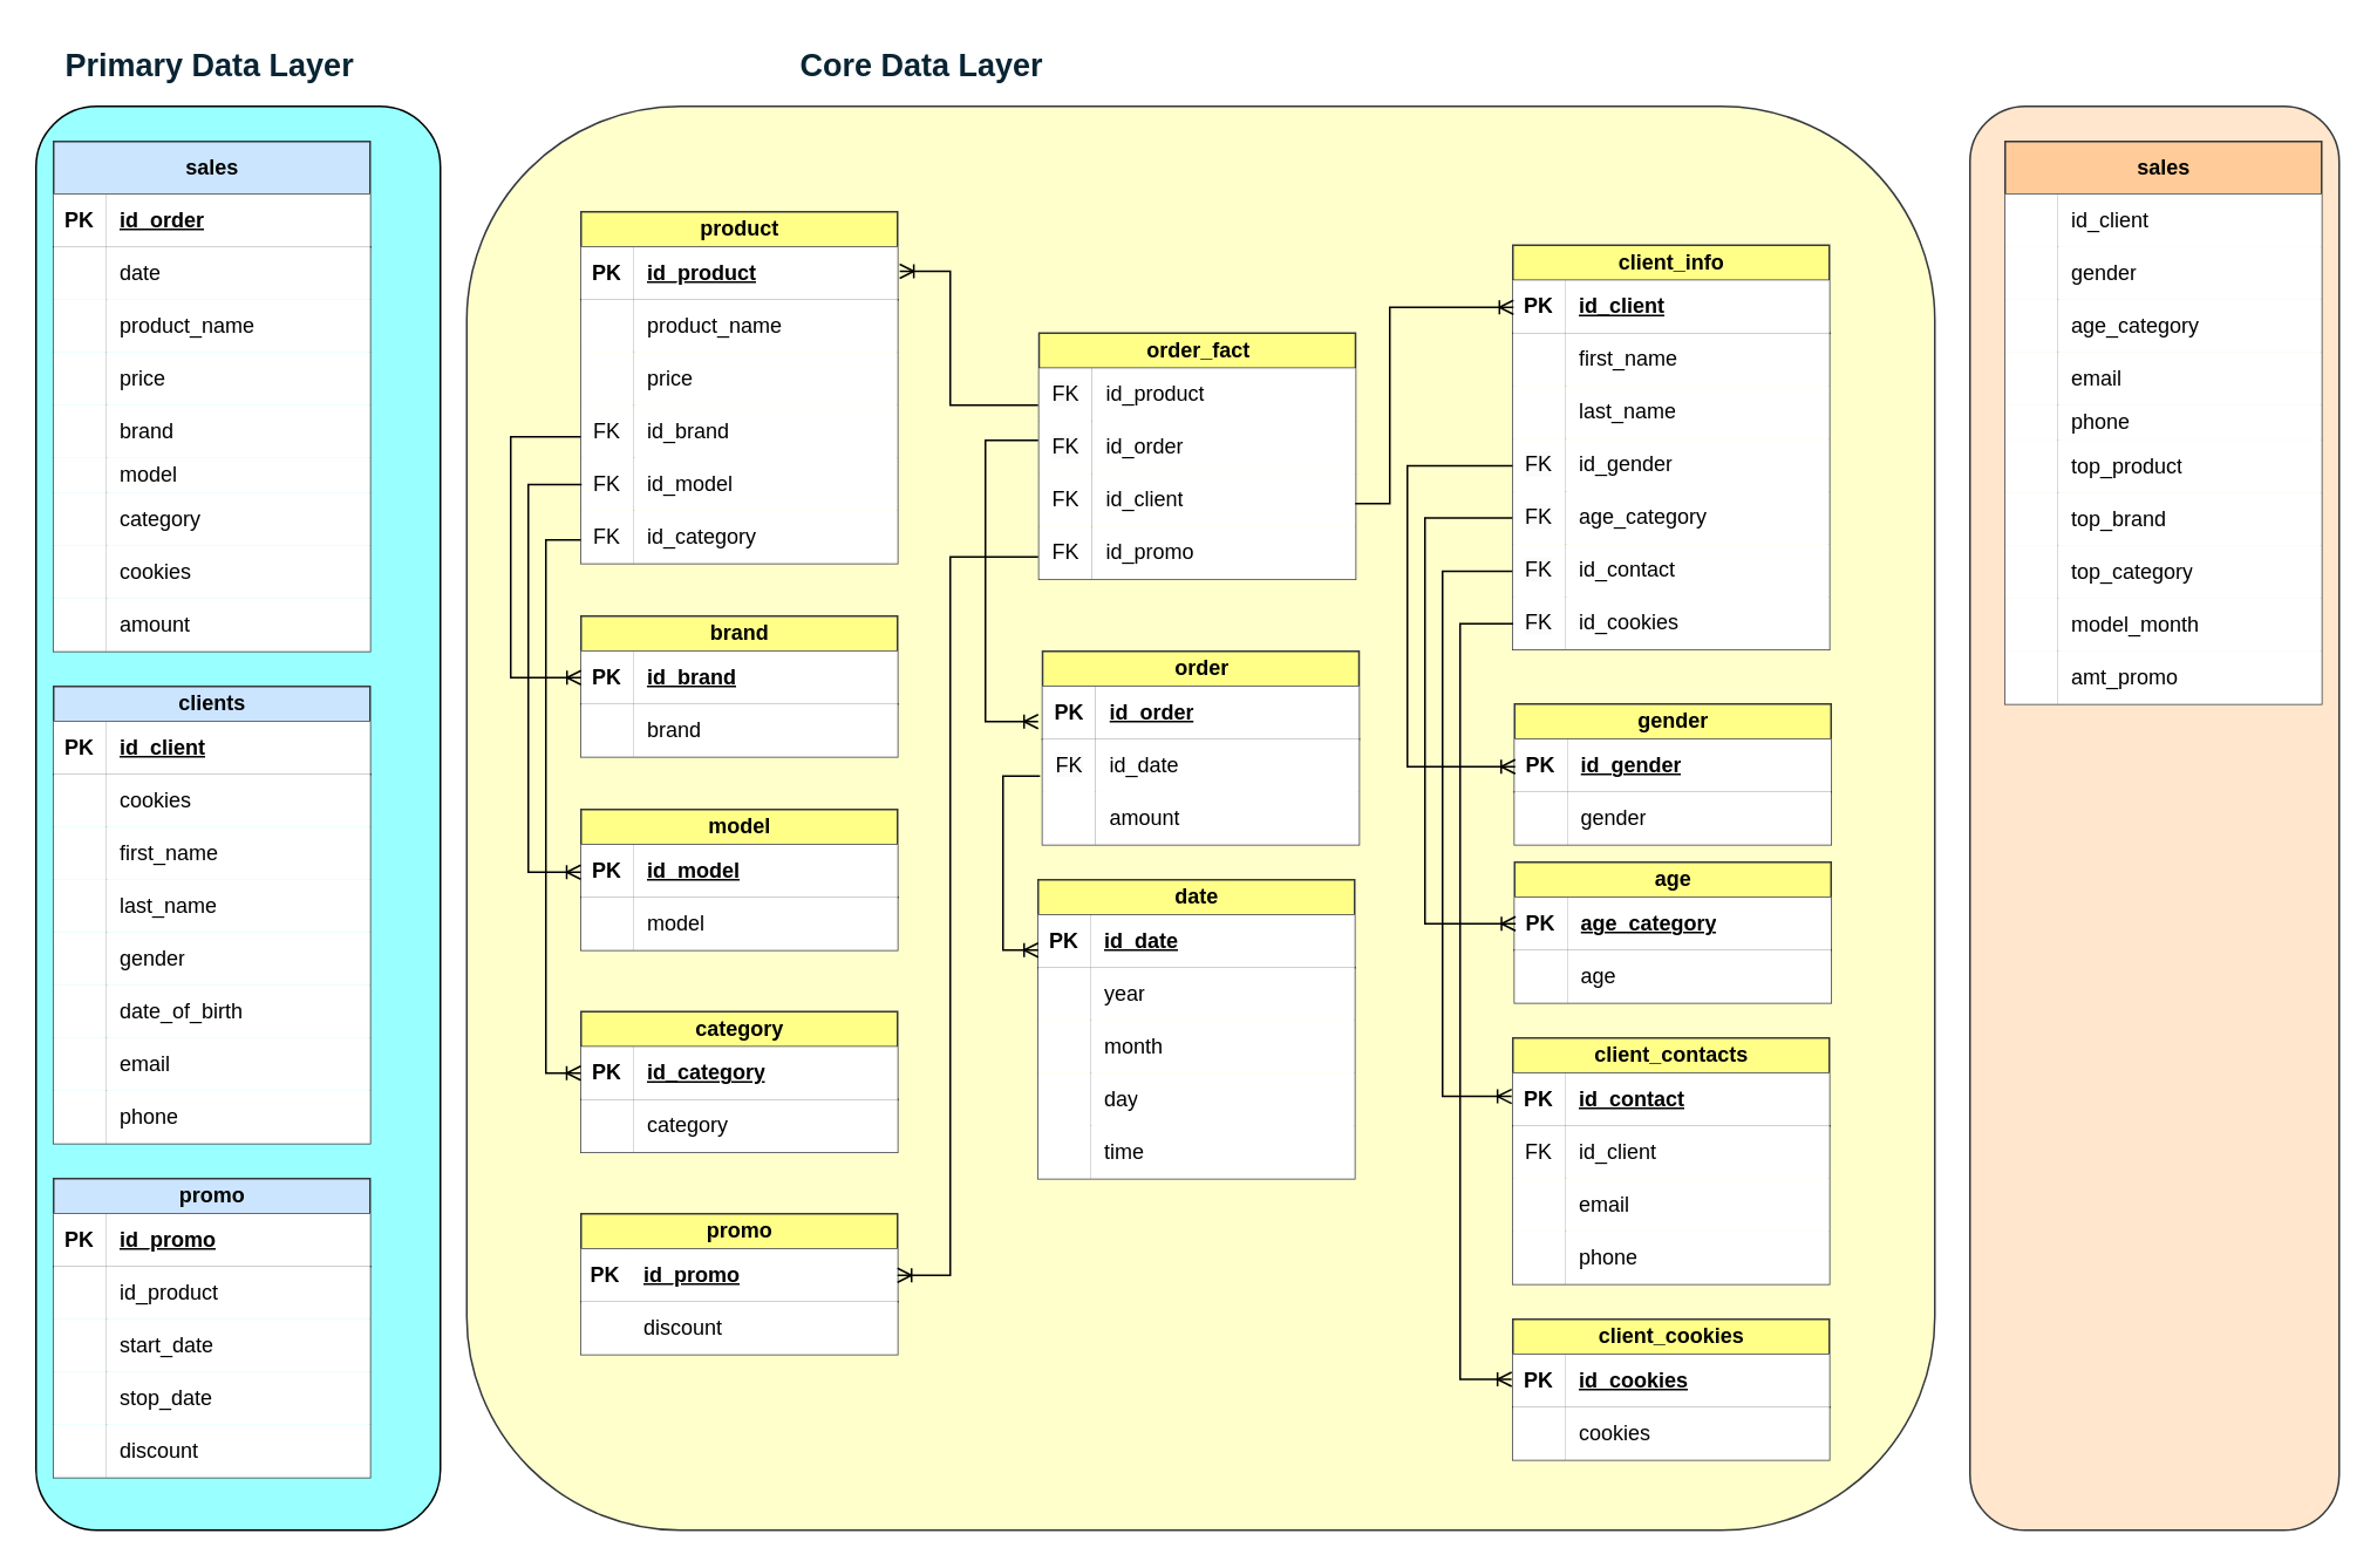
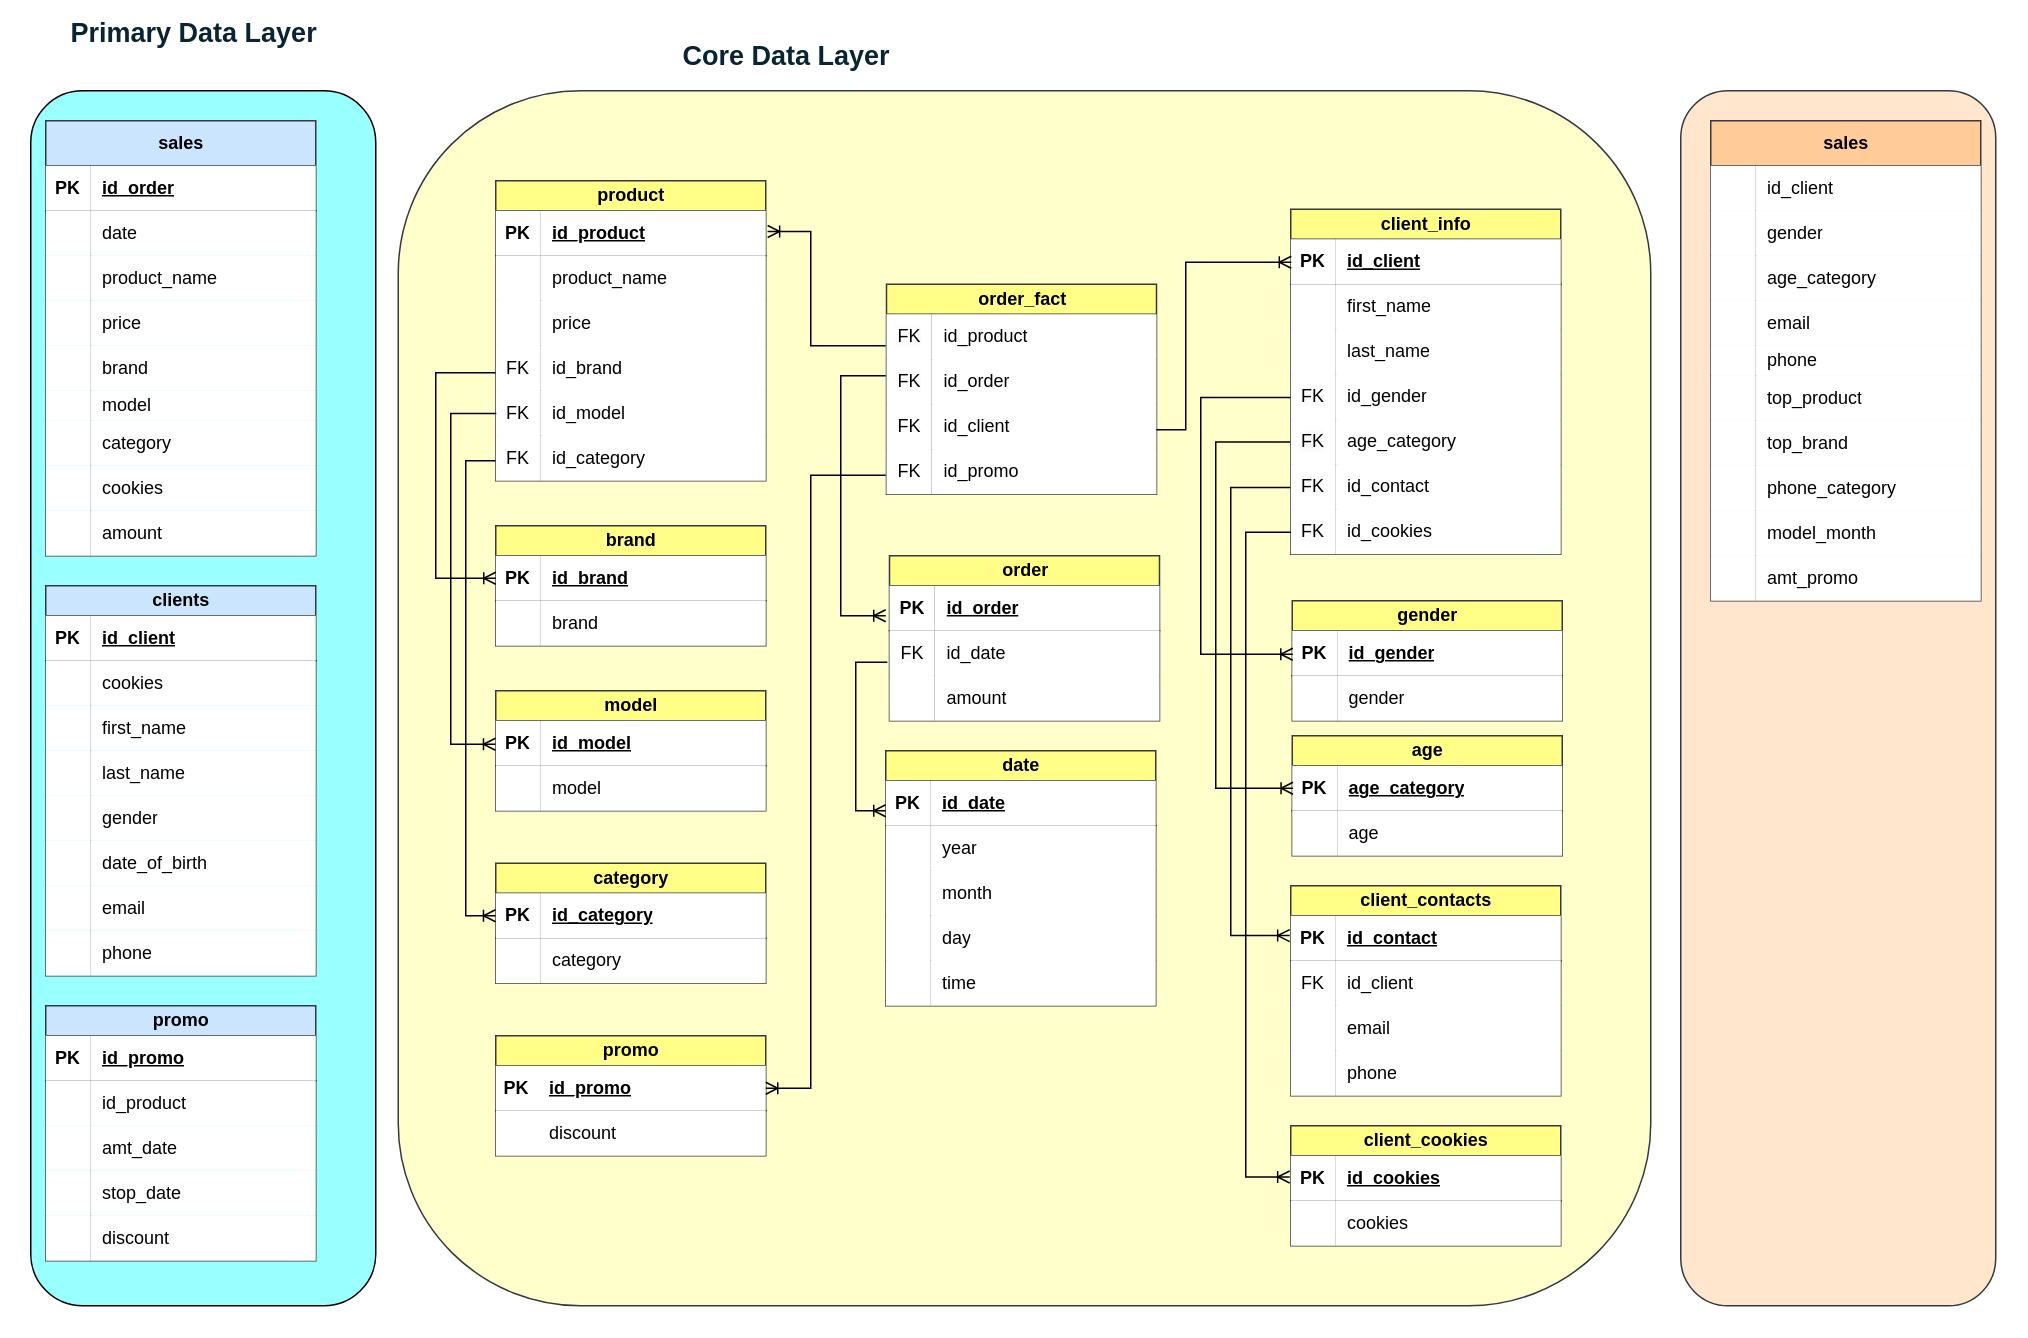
- <mxCell id="5" value="&lt;strong style=&quot;--tw-border-spacing-x: 0; --tw-border-spacing-y: 0; --tw-translate-x: 0; --tw-translate-y: 0; --tw-rotate: 0; --tw-skew-x: 0; --tw-skew-y: 0; --tw-scale-x: 1; --tw-scale-y: 1; --tw-pan-x: ; --tw-pan-y: ; --tw-pinch-zoom: ; --tw-scroll-snap-strictness: proximity; --tw-ordinal: ; --tw-slashed-zero: ; --tw-numeric-figure: ; --tw-numeric-spacing: ; --tw-numeric-fraction: ; --tw-ring-inset: ; --tw-ring-offset-width: 0px; --tw-ring-offset-color: #fff; --tw-ring-color: rgb(59 130 246 / .5); --tw-ring-offset-shadow: 0 0 #0000; --tw-ring-shadow: 0 0 #0000; --tw-shadow: 0 0 #0000; --tw-shadow-colored: 0 0 #0000; --tw-blur: ; --tw-brightness: ; --tw-contrast: ; --tw-grayscale: ; --tw-hue-rotate: ; --tw-invert: ; --tw-saturate: ; --tw-sepia: ; --tw-drop-shadow: ; --tw-backdrop-blur: ; --tw-backdrop-brightness: ; --tw-backdrop-contrast: ; --tw-backdrop-grayscale: ; --tw-backdrop-hue-rotate: ; --tw-backdrop-invert: ; --tw-backdrop-opacity: ; --tw-backdrop-saturate: ; --tw-backdrop-sepia: ; box-sizing: inherit; margin: 0px; padding: 0px; border: 0px; vertical-align: baseline; color: rgb(9, 36, 51); font-family: Manrope, sans-serif; font-size: 18px; font-style: normal; font-variant-ligatures: normal; font-variant-caps: normal; letter-spacing: normal; orphans: 2; text-align: left; text-indent: 0px; text-transform: none; widows: 2; word-spacing: 0px; -webkit-text-stroke-width: 0px; background-color: rgb(255, 255, 255); text-decoration-thickness: initial; text-decoration-style: initial; text-decoration-color: initial;&quot;&gt;Primary Data Layer&lt;/strong&gt;" style="text;whiteSpace=wrap;html=1;fillColor=none;" parent="1" vertex="1"><mxGeometry x="35" width="200" height="30" as="geometry" y="20" /></mxCell>
+ <mxCell id="5" value="&lt;strong style=&quot;--tw-border-spacing-x: 0; --tw-border-spacing-y: 0; --tw-translate-x: 0; --tw-translate-y: 0; --tw-rotate: 0; --tw-skew-x: 0; --tw-skew-y: 0; --tw-scale-x: 1; --tw-scale-y: 1; --tw-pan-x: ; --tw-pan-y: ; --tw-pinch-zoom: ; --tw-scroll-snap-strictness: proximity; --tw-ordinal: ; --tw-slashed-zero: ; --tw-numeric-figure: ; --tw-numeric-spacing: ; --tw-numeric-fraction: ; --tw-ring-inset: ; --tw-ring-offset-width: 0px; --tw-ring-offset-color: #fff; --tw-ring-color: rgb(59 130 246 / .5); --tw-ring-offset-shadow: 0 0 #0000; --tw-ring-shadow: 0 0 #0000; --tw-shadow: 0 0 #0000; --tw-shadow-colored: 0 0 #0000; --tw-blur: ; --tw-brightness: ; --tw-contrast: ; --tw-grayscale: ; --tw-hue-rotate: ; --tw-invert: ; --tw-saturate: ; --tw-sepia: ; --tw-drop-shadow: ; --tw-backdrop-blur: ; --tw-backdrop-brightness: ; --tw-backdrop-contrast: ; --tw-backdrop-grayscale: ; --tw-backdrop-hue-rotate: ; --tw-backdrop-invert: ; --tw-backdrop-opacity: ; --tw-backdrop-saturate: ; --tw-backdrop-sepia: ; box-sizing: inherit; margin: 0px; padding: 0px; border: 0px; vertical-align: baseline; color: rgb(9, 36, 51); font-family: Manrope, sans-serif; font-size: 18px; font-style: normal; font-variant-ligatures: normal; font-variant-caps: normal; letter-spacing: normal; orphans: 2; text-align: left; text-indent: 0px; text-transform: none; widows: 2; word-spacing: 0px; -webkit-text-stroke-width: 0px; background-color: rgb(255, 255, 255); text-decoration-thickness: initial; text-decoration-style: initial; text-decoration-color: initial;&quot;&gt;Primary Data Layer&lt;/strong&gt;" style="text;whiteSpace=wrap;html=1;fillColor=none;" parent="1" vertex="1"><mxGeometry x="45" y="5" width="200" height="30" as="geometry" /></mxCell>
- <mxCell id="72" value="top_category" style="shape=partialRectangle;connectable=0;fillColor=default;top=0;left=0;bottom=0;right=0;align=left;spacingLeft=6;overflow=hidden;whiteSpace=wrap;html=1;" parent="70" vertex="1"><mxGeometry x="30" width="150" height="30" as="geometry"><mxRectangle width="150" height="30" as="alternateBounds" /></mxGeometry></mxCell>
+ <mxCell id="72" value="phone_category" style="shape=partialRectangle;connectable=0;fillColor=default;top=0;left=0;bottom=0;right=0;align=left;spacingLeft=6;overflow=hidden;whiteSpace=wrap;html=1;" parent="70" vertex="1"><mxGeometry x="30" width="150" height="30" as="geometry"><mxRectangle width="150" height="30" as="alternateBounds" /></mxGeometry></mxCell>
- <mxCell id="41" value="start_date" style="shape=partialRectangle;connectable=0;fillColor=default;top=0;left=0;bottom=0;right=0;align=left;spacingLeft=6;overflow=hidden;whiteSpace=wrap;html=1;" parent="39" vertex="1"><mxGeometry x="30" width="150" height="30" as="geometry"><mxRectangle width="150" height="30" as="alternateBounds" /></mxGeometry></mxCell>
+ <mxCell id="41" value="amt_date" style="shape=partialRectangle;connectable=0;fillColor=default;top=0;left=0;bottom=0;right=0;align=left;spacingLeft=6;overflow=hidden;whiteSpace=wrap;html=1;" parent="39" vertex="1"><mxGeometry x="30" width="150" height="30" as="geometry"><mxRectangle width="150" height="30" as="alternateBounds" /></mxGeometry></mxCell>
